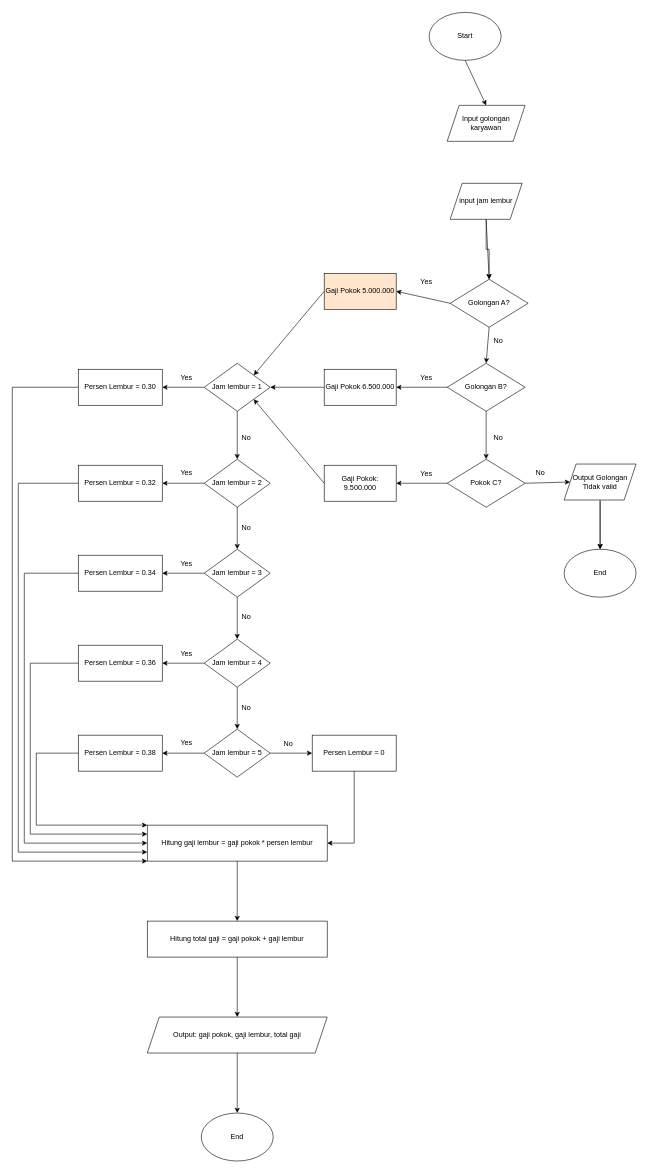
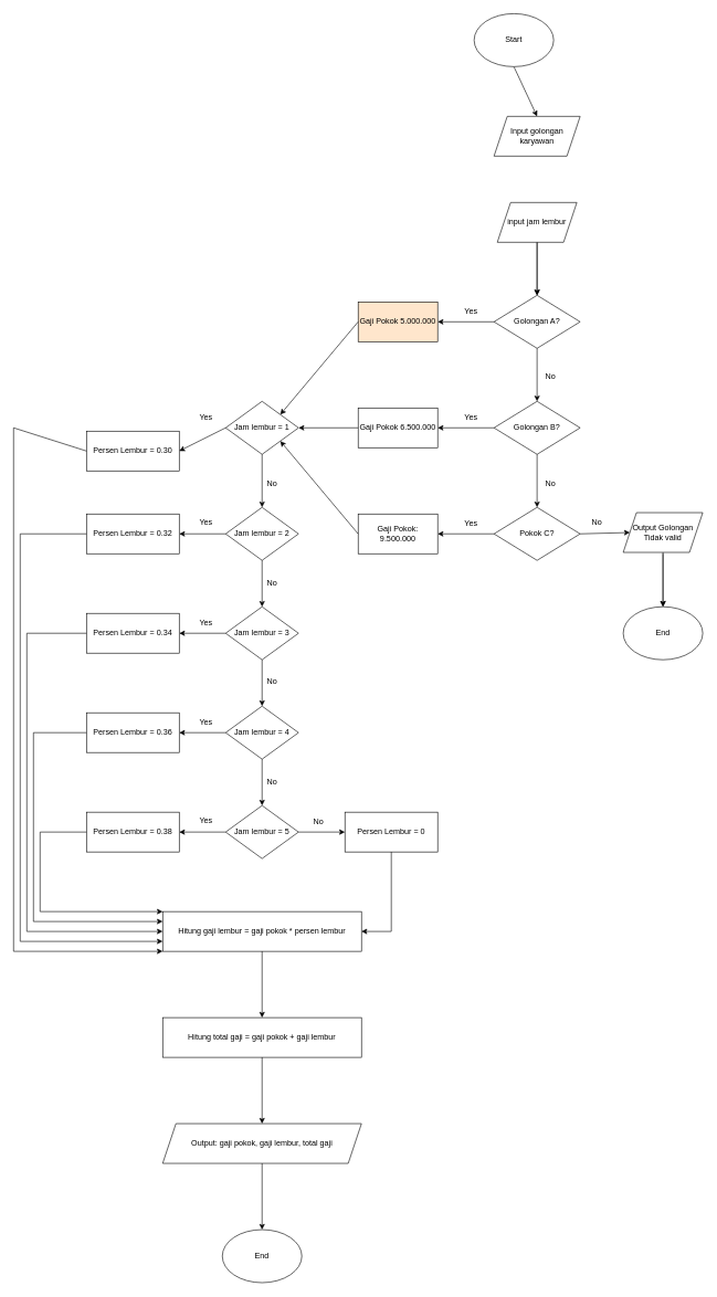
- <mxCell id="6" value="Golongan A?" style="rhombus;whiteSpace=wrap;html=1;" parent="1" vertex="1"><mxGeometry x="750" y="465" width="130" height="80" as="geometry" /></mxCell>
+ <mxCell id="6" value="Golongan A?" style="rhombus;whiteSpace=wrap;html=1;" parent="1" vertex="1"><mxGeometry x="745" y="445" width="130" height="80" as="geometry" /></mxCell>
- <mxCell id="32" value="Persen Lembur = 0.30" style="rounded=0;whiteSpace=wrap;html=1;" parent="1" vertex="1"><mxGeometry x="130" y="615" width="140" height="60" as="geometry" /></mxCell>
+ <mxCell id="32" value="Persen Lembur = 0.30" style="rounded=0;whiteSpace=wrap;html=1;" parent="1" vertex="1"><mxGeometry x="130" y="650" width="140" height="60" as="geometry" /></mxCell>
